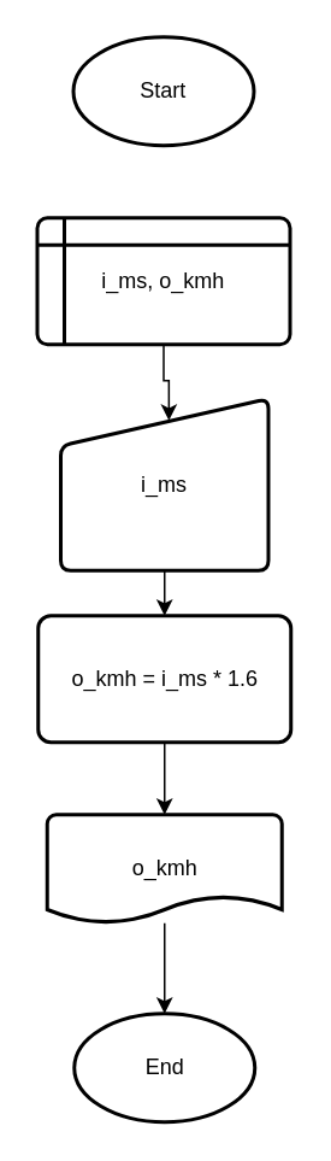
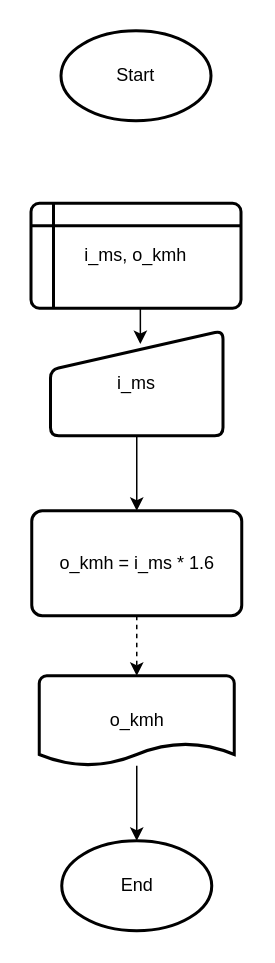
- <mxCell id="4" value="i_ms, o_kmh" style="shape=internalStorage;whiteSpace=wrap;html=1;dx=15;dy=15;rounded=1;arcSize=8;strokeWidth=2;align=center;" vertex="1" parent="1"><mxGeometry x="20" y="120" width="140" height="70" as="geometry" /></mxCell>
+ <mxCell id="4" value="i_ms, o_kmh" style="shape=internalStorage;whiteSpace=wrap;html=1;dx=15;dy=15;rounded=1;arcSize=8;strokeWidth=2;align=center;" vertex="1" parent="1"><mxGeometry x="20" y="135" width="140" height="70" as="geometry" /></mxCell>
- <mxCell id="6" value="i_ms" style="html=1;strokeWidth=2;shape=manualInput;whiteSpace=wrap;rounded=1;size=26;arcSize=11;align=center;" vertex="1" parent="1"><mxGeometry x="33" y="220" width="115" height="95" as="geometry" /></mxCell>
+ <mxCell id="6" value="i_ms" style="html=1;strokeWidth=2;shape=manualInput;whiteSpace=wrap;rounded=1;size=26;arcSize=11;align=center;" vertex="1" parent="1"><mxGeometry x="33" y="220" width="115" height="70" as="geometry" /></mxCell>
- <mxCell id="7" style="edgeStyle=orthogonalEdgeStyle;rounded=0;orthogonalLoop=1;jettySize=auto;html=1;exitX=0.5;exitY=1;exitDx=0;exitDy=0;entryX=0.5;entryY=0;entryDx=0;entryDy=0;entryPerimeter=0;" edge="1" parent="1" source="8" target="10"><mxGeometry relative="1" as="geometry" /></mxCell>
+ <mxCell id="7" style="edgeStyle=orthogonalEdgeStyle;rounded=0;orthogonalLoop=1;jettySize=auto;html=1;exitX=0.5;exitY=1;exitDx=0;exitDy=0;entryX=0.5;entryY=0;entryDx=0;entryDy=0;entryPerimeter=0;dashed=1;" edge="1" parent="1" source="8" target="10"><mxGeometry relative="1" as="geometry" /></mxCell>
